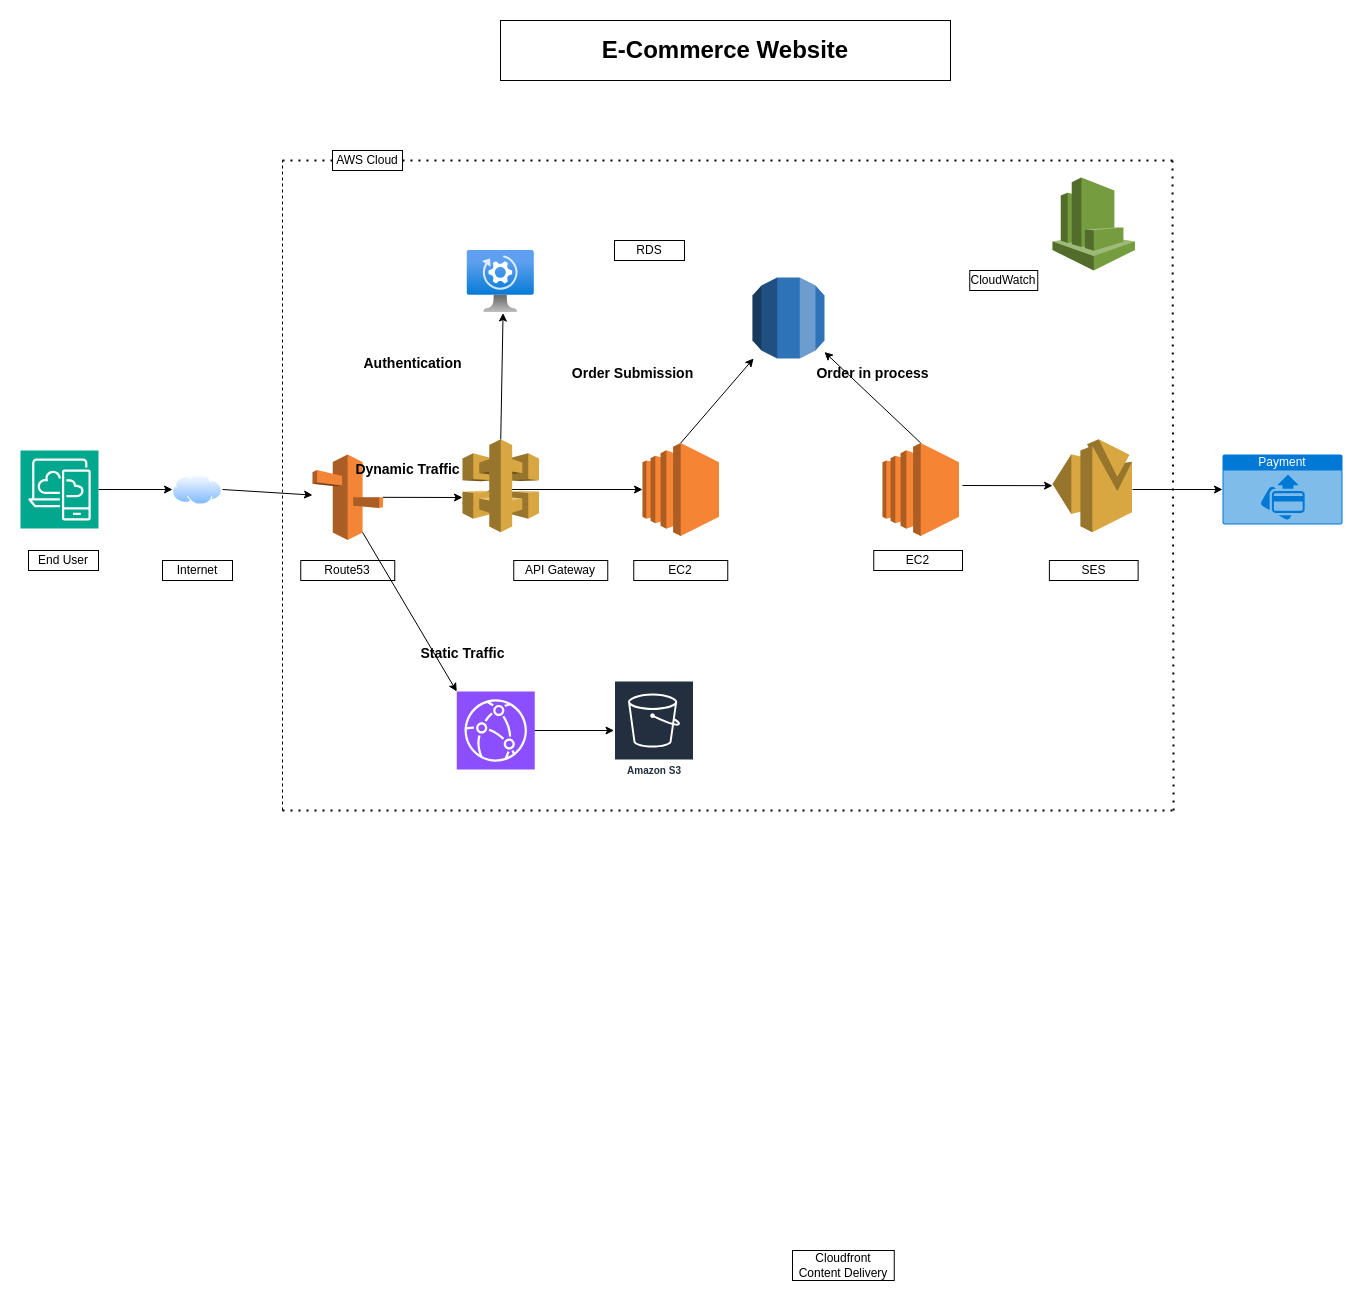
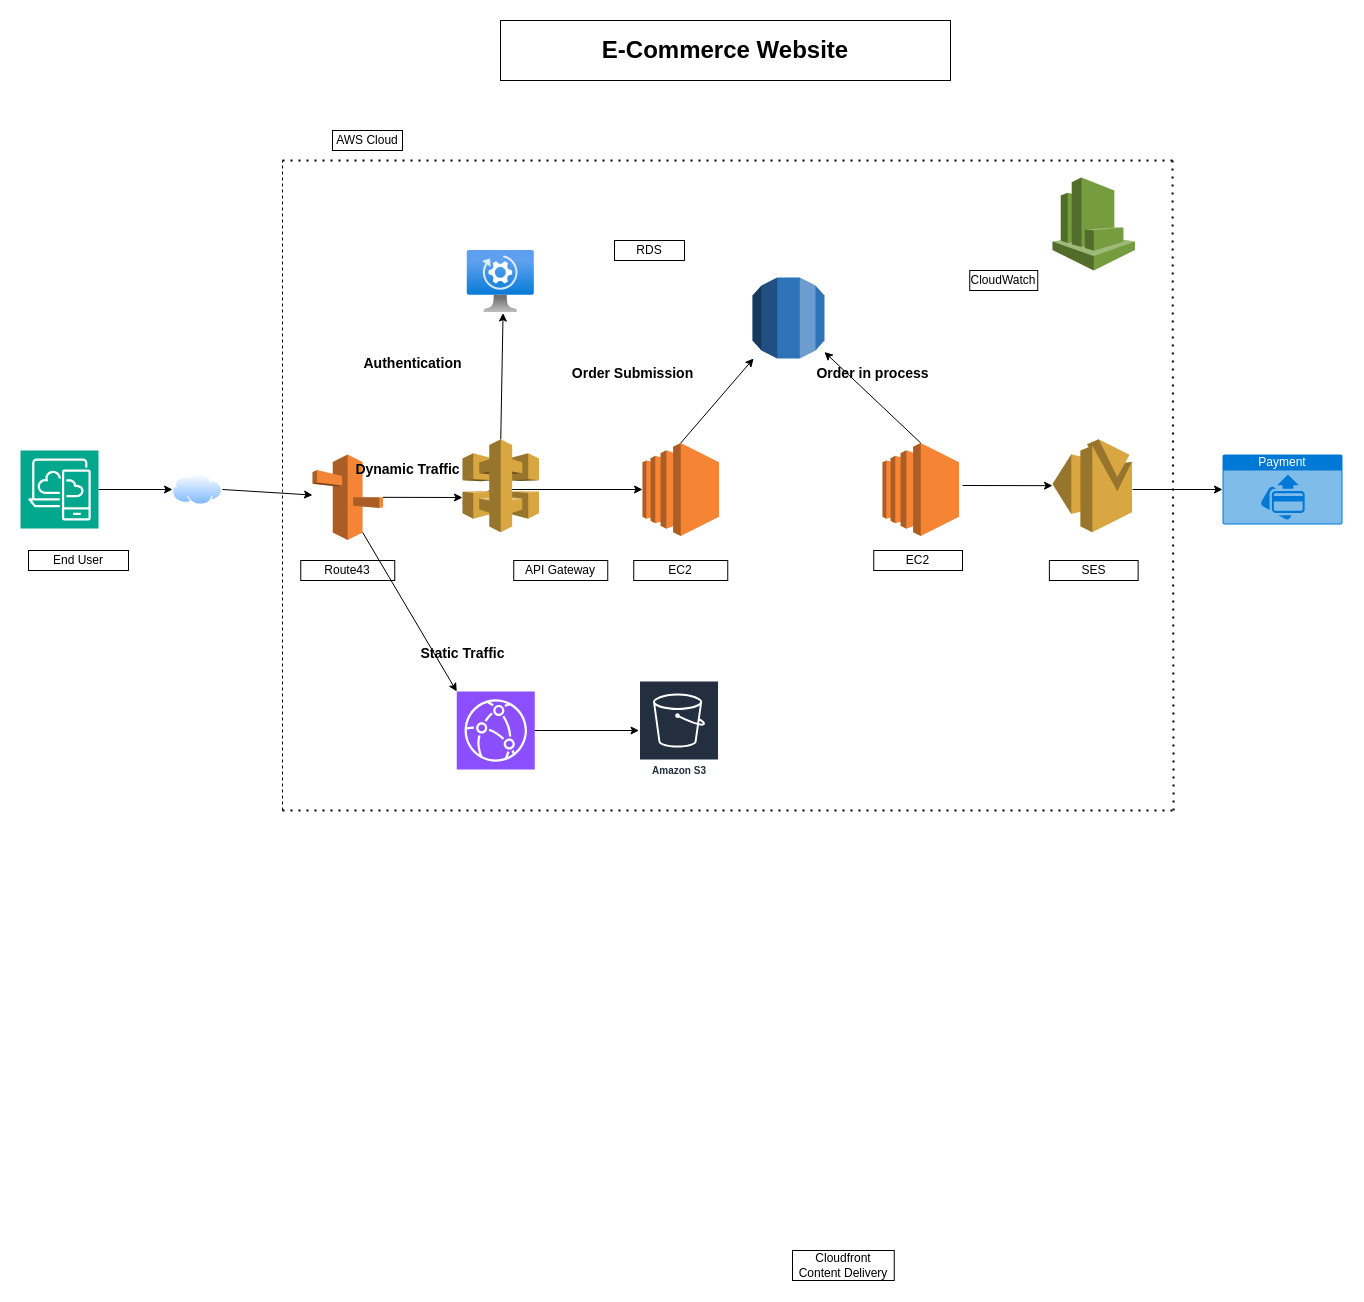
- <mxCell id="5" value="AWS Cloud" style="rounded=0;whiteSpace=wrap;html=1;" vertex="1" parent="1"><mxGeometry x="332" y="150" width="70" height="20" as="geometry" /></mxCell>
+ <mxCell id="5" value="AWS Cloud" style="rounded=0;whiteSpace=wrap;html=1;" vertex="1" parent="1"><mxGeometry x="332" y="130" width="70" height="20" as="geometry" /></mxCell>
- <mxCell id="7" value="End User" style="rounded=0;whiteSpace=wrap;html=1;" vertex="1" parent="1"><mxGeometry x="28" y="550" width="70" height="20" as="geometry" /></mxCell>
+ <mxCell id="7" value="End User" style="rounded=0;whiteSpace=wrap;html=1;" vertex="1" parent="1"><mxGeometry x="28" y="550" width="100" height="20" as="geometry" /></mxCell>
- <mxCell id="40" value="Internet" style="rounded=0;whiteSpace=wrap;html=1;" vertex="1" parent="1"><mxGeometry x="162" y="560" width="70" height="20" as="geometry" /></mxCell>
- <mxCell id="39" value="Route53" style="rounded=0;whiteSpace=wrap;html=1;" vertex="1" parent="1"><mxGeometry x="300.25" y="560" width="94" height="20" as="geometry" /></mxCell>
+ <mxCell id="39" value="Route43" style="rounded=0;whiteSpace=wrap;html=1;" vertex="1" parent="1"><mxGeometry x="300.25" y="560" width="94" height="20" as="geometry" /></mxCell>
- <mxCell id="30" value="Amazon S3" style="sketch=0;outlineConnect=0;fontColor=#232F3E;gradientColor=none;strokeColor=#ffffff;fillColor=#232F3E;dashed=0;verticalLabelPosition=middle;verticalAlign=bottom;align=center;html=1;whiteSpace=wrap;fontSize=10;fontStyle=1;spacing=3;shape=mxgraph.aws4.productIcon;prIcon=mxgraph.aws4.s3;" vertex="1" parent="1"><mxGeometry x="613.5" y="680" width="80" height="100" as="geometry" /></mxCell>
+ <mxCell id="30" value="Amazon S3" style="sketch=0;outlineConnect=0;fontColor=#232F3E;gradientColor=none;strokeColor=#ffffff;fillColor=#232F3E;dashed=0;verticalLabelPosition=middle;verticalAlign=bottom;align=center;html=1;whiteSpace=wrap;fontSize=10;fontStyle=1;spacing=3;shape=mxgraph.aws4.productIcon;prIcon=mxgraph.aws4.s3;" vertex="1" parent="1"><mxGeometry x="638.5" y="680" width="80" height="100" as="geometry" /></mxCell>
